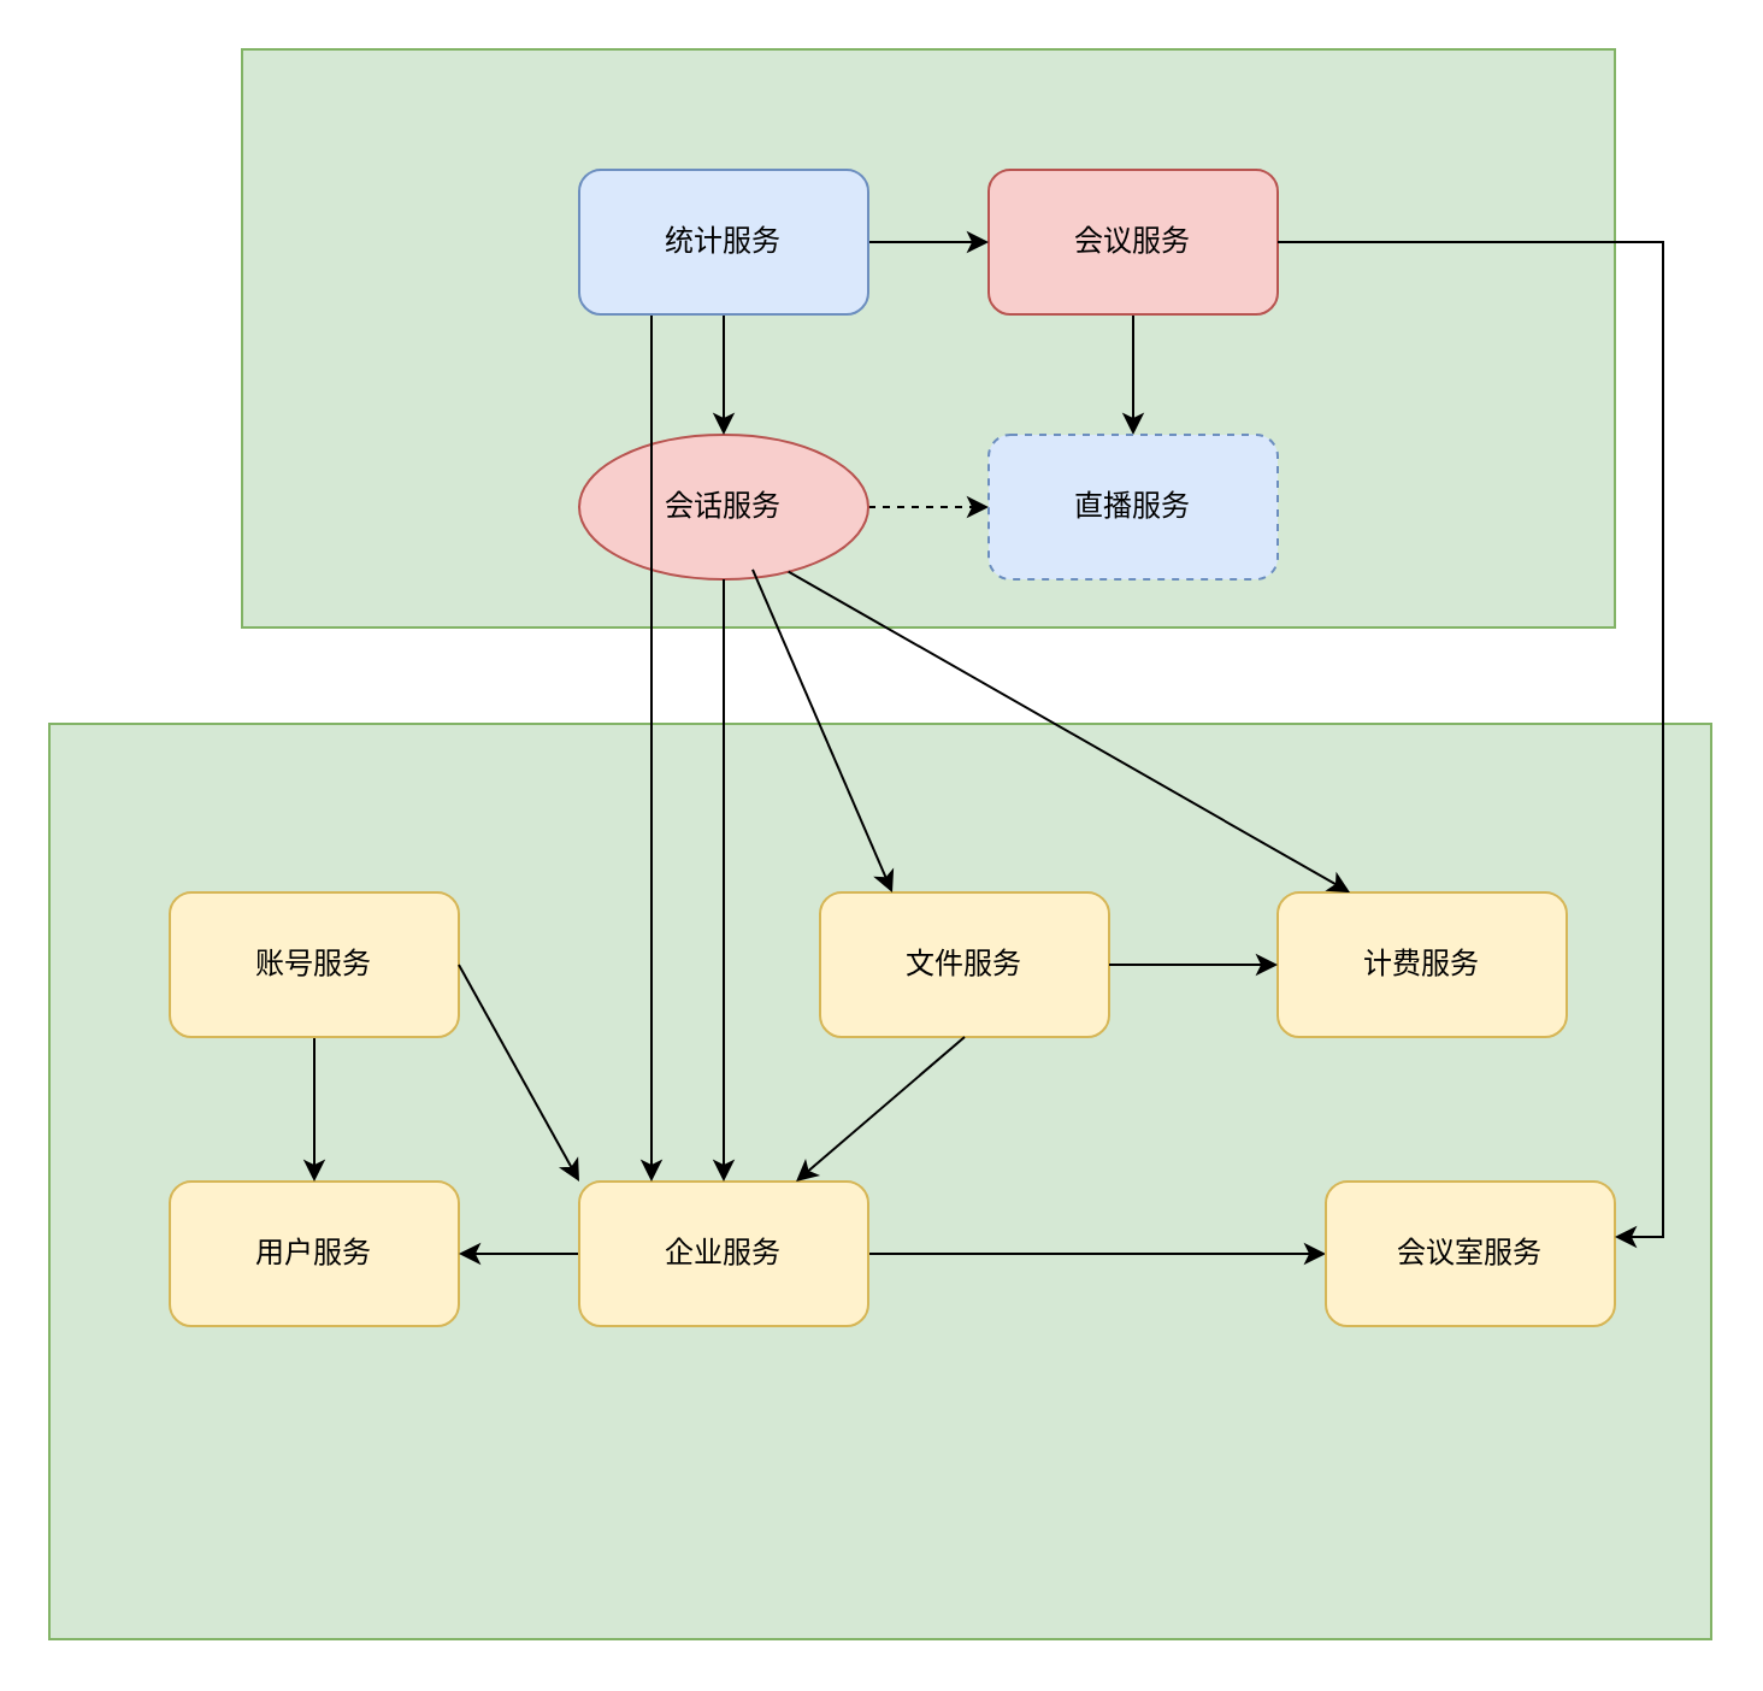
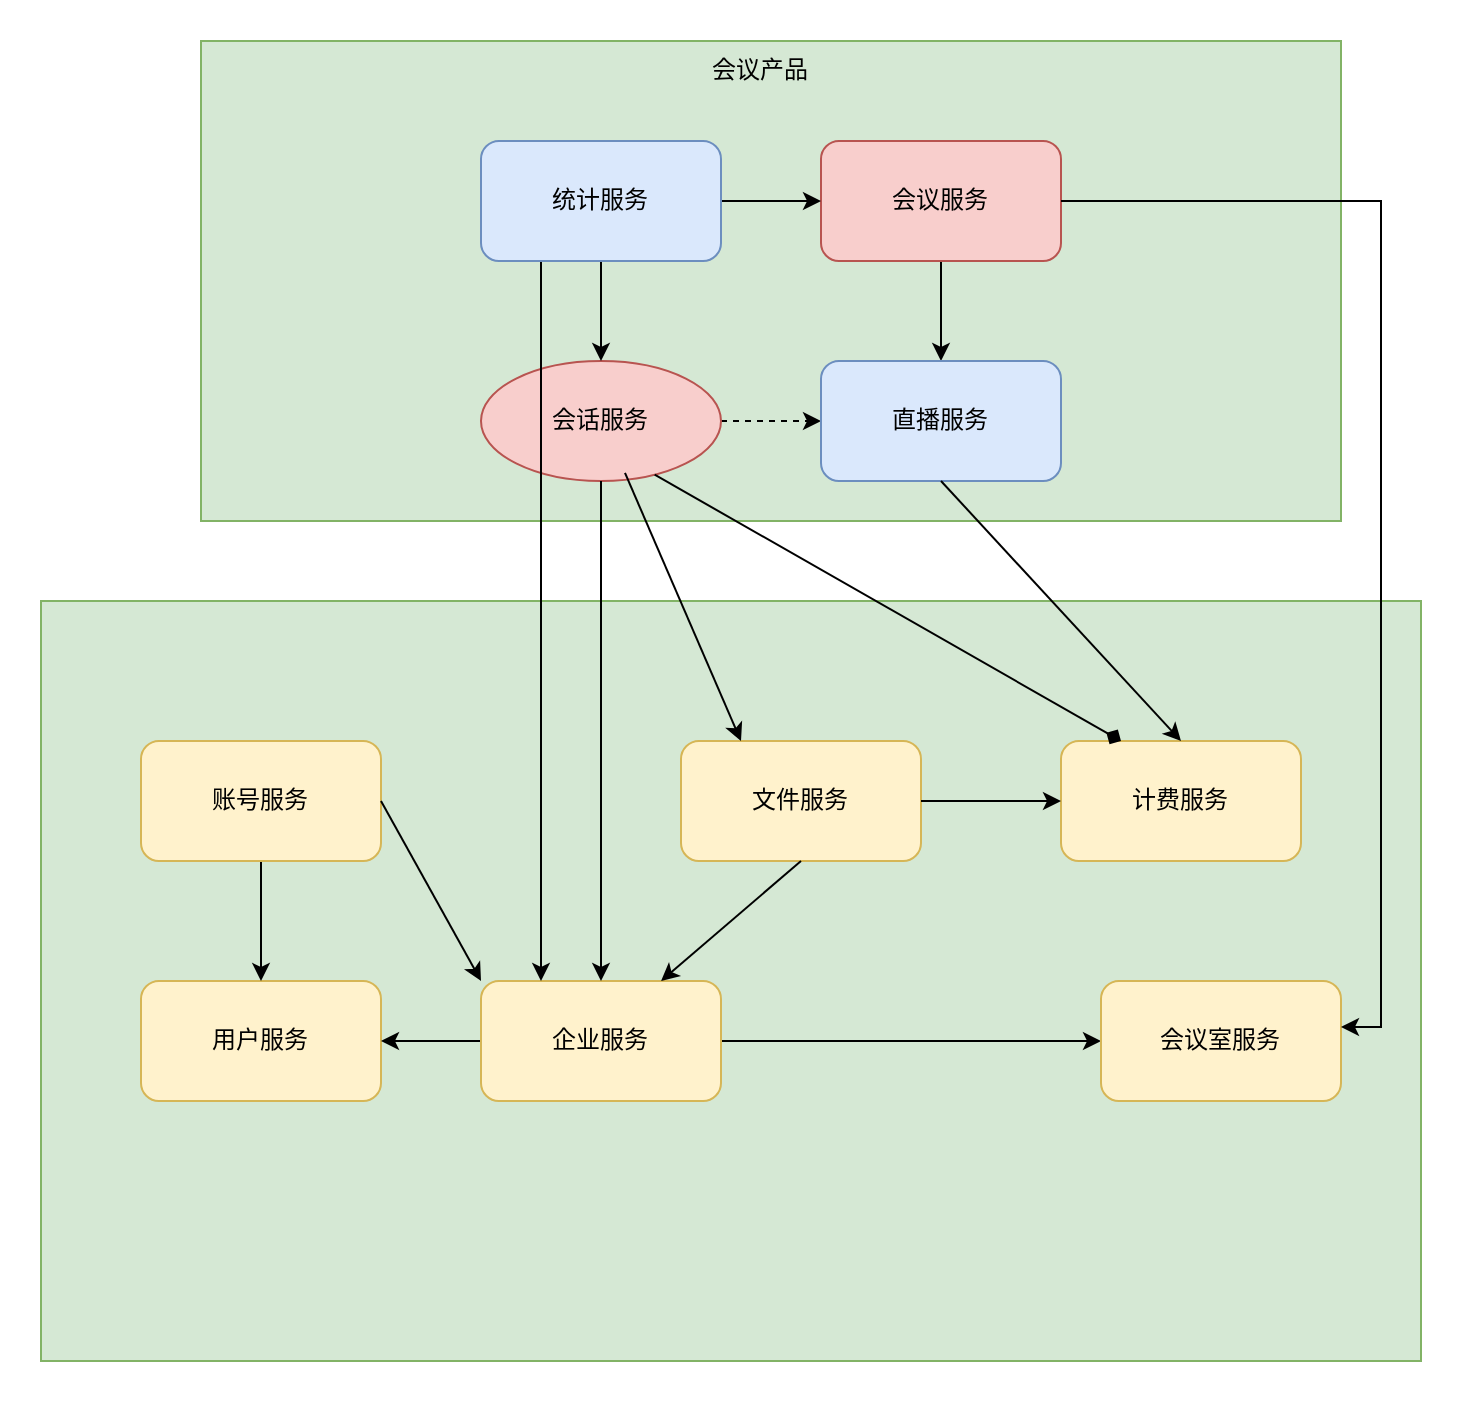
+ <mxCell id="12" value="会议产品" style="text;html=1;align=center;verticalAlign=middle;whiteSpace=wrap;rounded=0;shadow=0;" parent="1" vertex="1"><mxGeometry x="350" y="20" width="60" height="30" as="geometry" /></mxCell>
- <mxCell id="17" value="直播服务" style="rounded=1;whiteSpace=wrap;html=1;shadow=0;fillColor=#dae8fc;strokeColor=#6c8ebf;dashed=1;" parent="1" vertex="1"><mxGeometry x="410" y="180" width="120" height="60" as="geometry" /></mxCell>
+ <mxCell id="17" value="直播服务" style="rounded=1;whiteSpace=wrap;html=1;shadow=0;fillColor=#dae8fc;strokeColor=#6c8ebf;" parent="1" vertex="1"><mxGeometry x="410" y="180" width="120" height="60" as="geometry" /></mxCell>
+ <mxCell id="22" value="" style="endArrow=classic;html=1;rounded=0;exitX=0.5;exitY=1;exitDx=0;exitDy=0;entryX=0.5;entryY=0;entryDx=0;entryDy=0;shadow=0;" parent="1" source="17" target="10" edge="1"><mxGeometry width="50" height="50" relative="1" as="geometry"><mxPoint x="-40" y="320" as="sourcePoint" /><mxPoint x="10" y="270" as="targetPoint" /></mxGeometry></mxCell>
- <mxCell id="24" value="" style="endArrow=classic;html=1;rounded=0;exitX=0.75;exitY=1;exitDx=0;exitDy=0;entryX=0.25;entryY=0;entryDx=0;entryDy=0;shadow=0;" parent="1" source="16" target="10" edge="1"><mxGeometry width="50" height="50" relative="1" as="geometry"><mxPoint x="310" y="250" as="sourcePoint" /><mxPoint x="334" y="400" as="targetPoint" /></mxGeometry></mxCell>
+ <mxCell id="24" value="" style="endArrow=diamond;html=1;rounded=0;exitX=0.75;exitY=1;exitDx=0;exitDy=0;entryX=0.25;entryY=0;entryDx=0;entryDy=0;shadow=0;" parent="1" source="16" target="10" edge="1"><mxGeometry width="50" height="50" relative="1" as="geometry"><mxPoint x="310" y="250" as="sourcePoint" /><mxPoint x="334" y="400" as="targetPoint" /></mxGeometry></mxCell>
